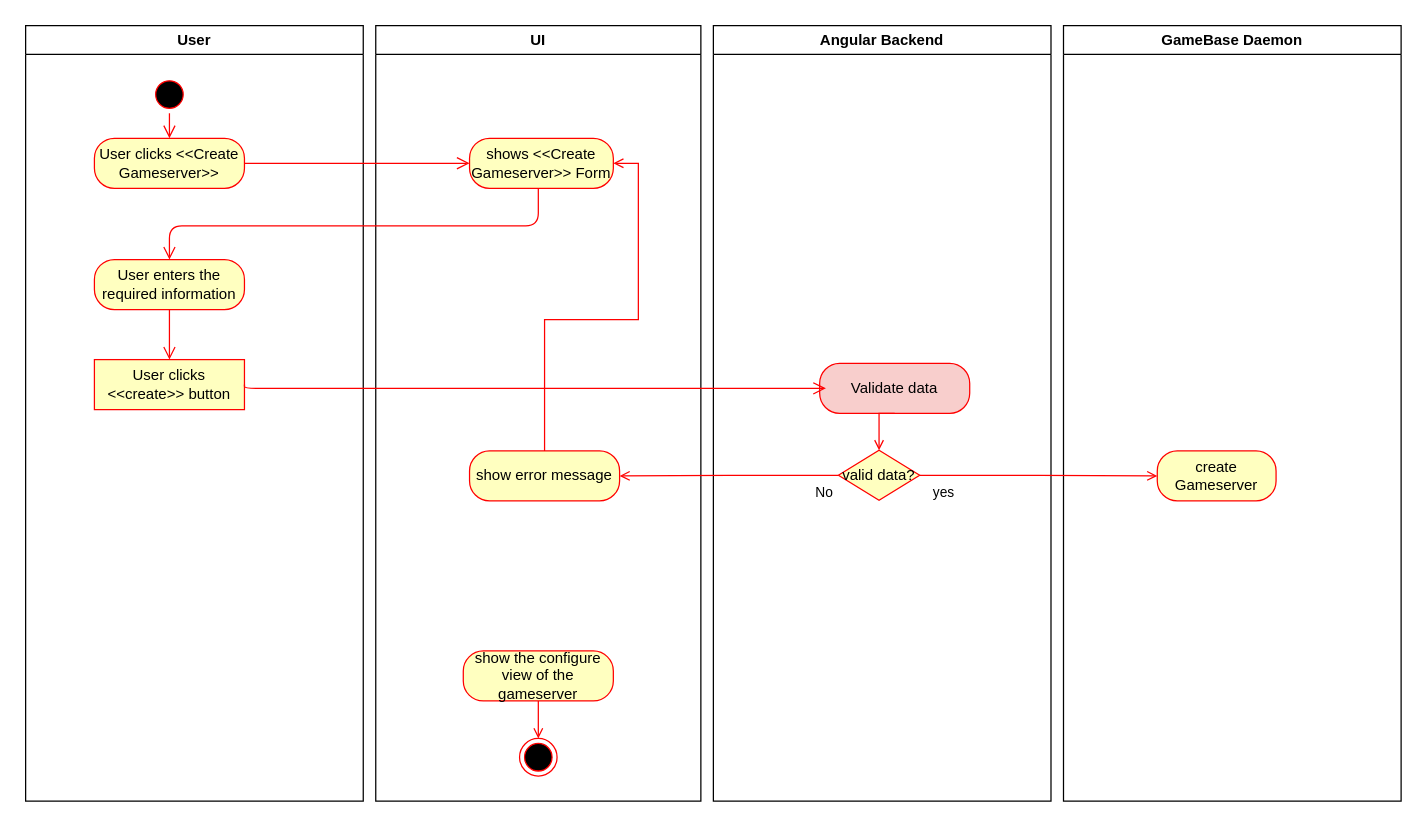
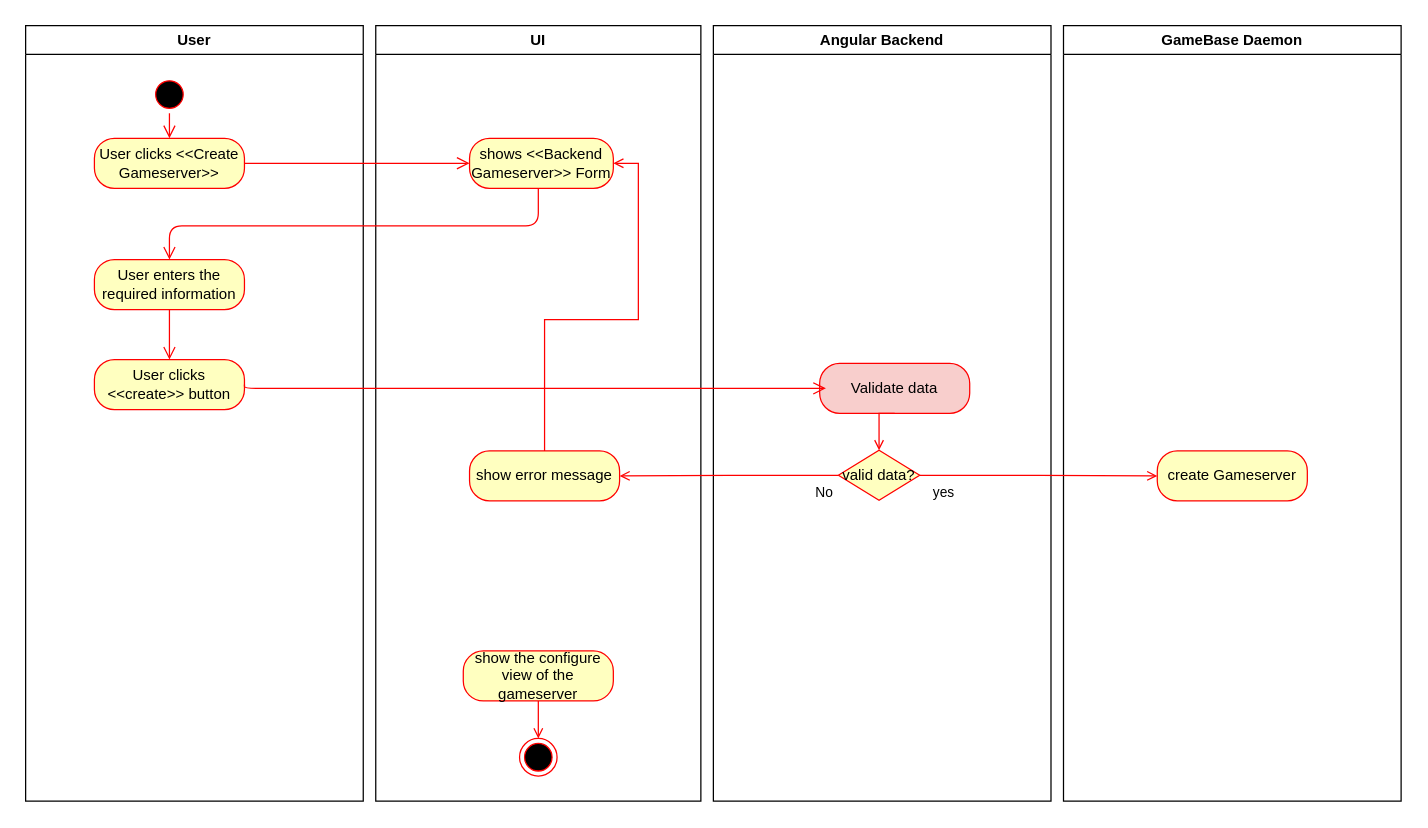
- <mxCell id="10" value="&lt;div&gt;shows &amp;lt;&amp;lt;Create Gameserver&amp;gt;&amp;gt; Form&lt;/div&gt;" style="rounded=1;whiteSpace=wrap;html=1;arcSize=40;fillColor=#ffffc0;strokeColor=#ff0000;" parent="9" vertex="1"><mxGeometry x="75" y="90" width="115" height="40" as="geometry" /></mxCell>
+ <mxCell id="10" value="&lt;div&gt;shows &amp;lt;&amp;lt;Backend Gameserver&amp;gt;&amp;gt; Form&lt;/div&gt;" style="rounded=1;whiteSpace=wrap;html=1;arcSize=40;fillColor=#ffffc0;strokeColor=#ff0000;" parent="9" vertex="1"><mxGeometry x="75" y="90" width="115" height="40" as="geometry" /></mxCell>
- <mxCell id="8" value="User clicks &amp;lt;&amp;lt;create&amp;gt;&amp;gt; button" style="whiteSpace=wrap;html=1;arcSize=40;fillColor=#ffffc0;strokeColor=#ff0000;rounded=0;" parent="2" vertex="1"><mxGeometry x="55" y="267" width="120" height="40" as="geometry" /></mxCell>
+ <mxCell id="8" value="User clicks &amp;lt;&amp;lt;create&amp;gt;&amp;gt; button" style="rounded=1;whiteSpace=wrap;html=1;arcSize=40;fillColor=#ffffc0;strokeColor=#ff0000;" parent="2" vertex="1"><mxGeometry x="55" y="267" width="120" height="40" as="geometry" /></mxCell>
- <mxCell id="22" value="create Gameserver" style="rounded=1;whiteSpace=wrap;html=1;arcSize=40;fillColor=#ffffc0;strokeColor=#ff0000;" parent="21" vertex="1"><mxGeometry x="75" y="340" width="95" height="40" as="geometry" /></mxCell>
+ <mxCell id="22" value="create Gameserver" style="rounded=1;whiteSpace=wrap;html=1;arcSize=40;fillColor=#ffffc0;strokeColor=#ff0000;" parent="21" vertex="1"><mxGeometry x="75" y="340" width="120" height="40" as="geometry" /></mxCell>
